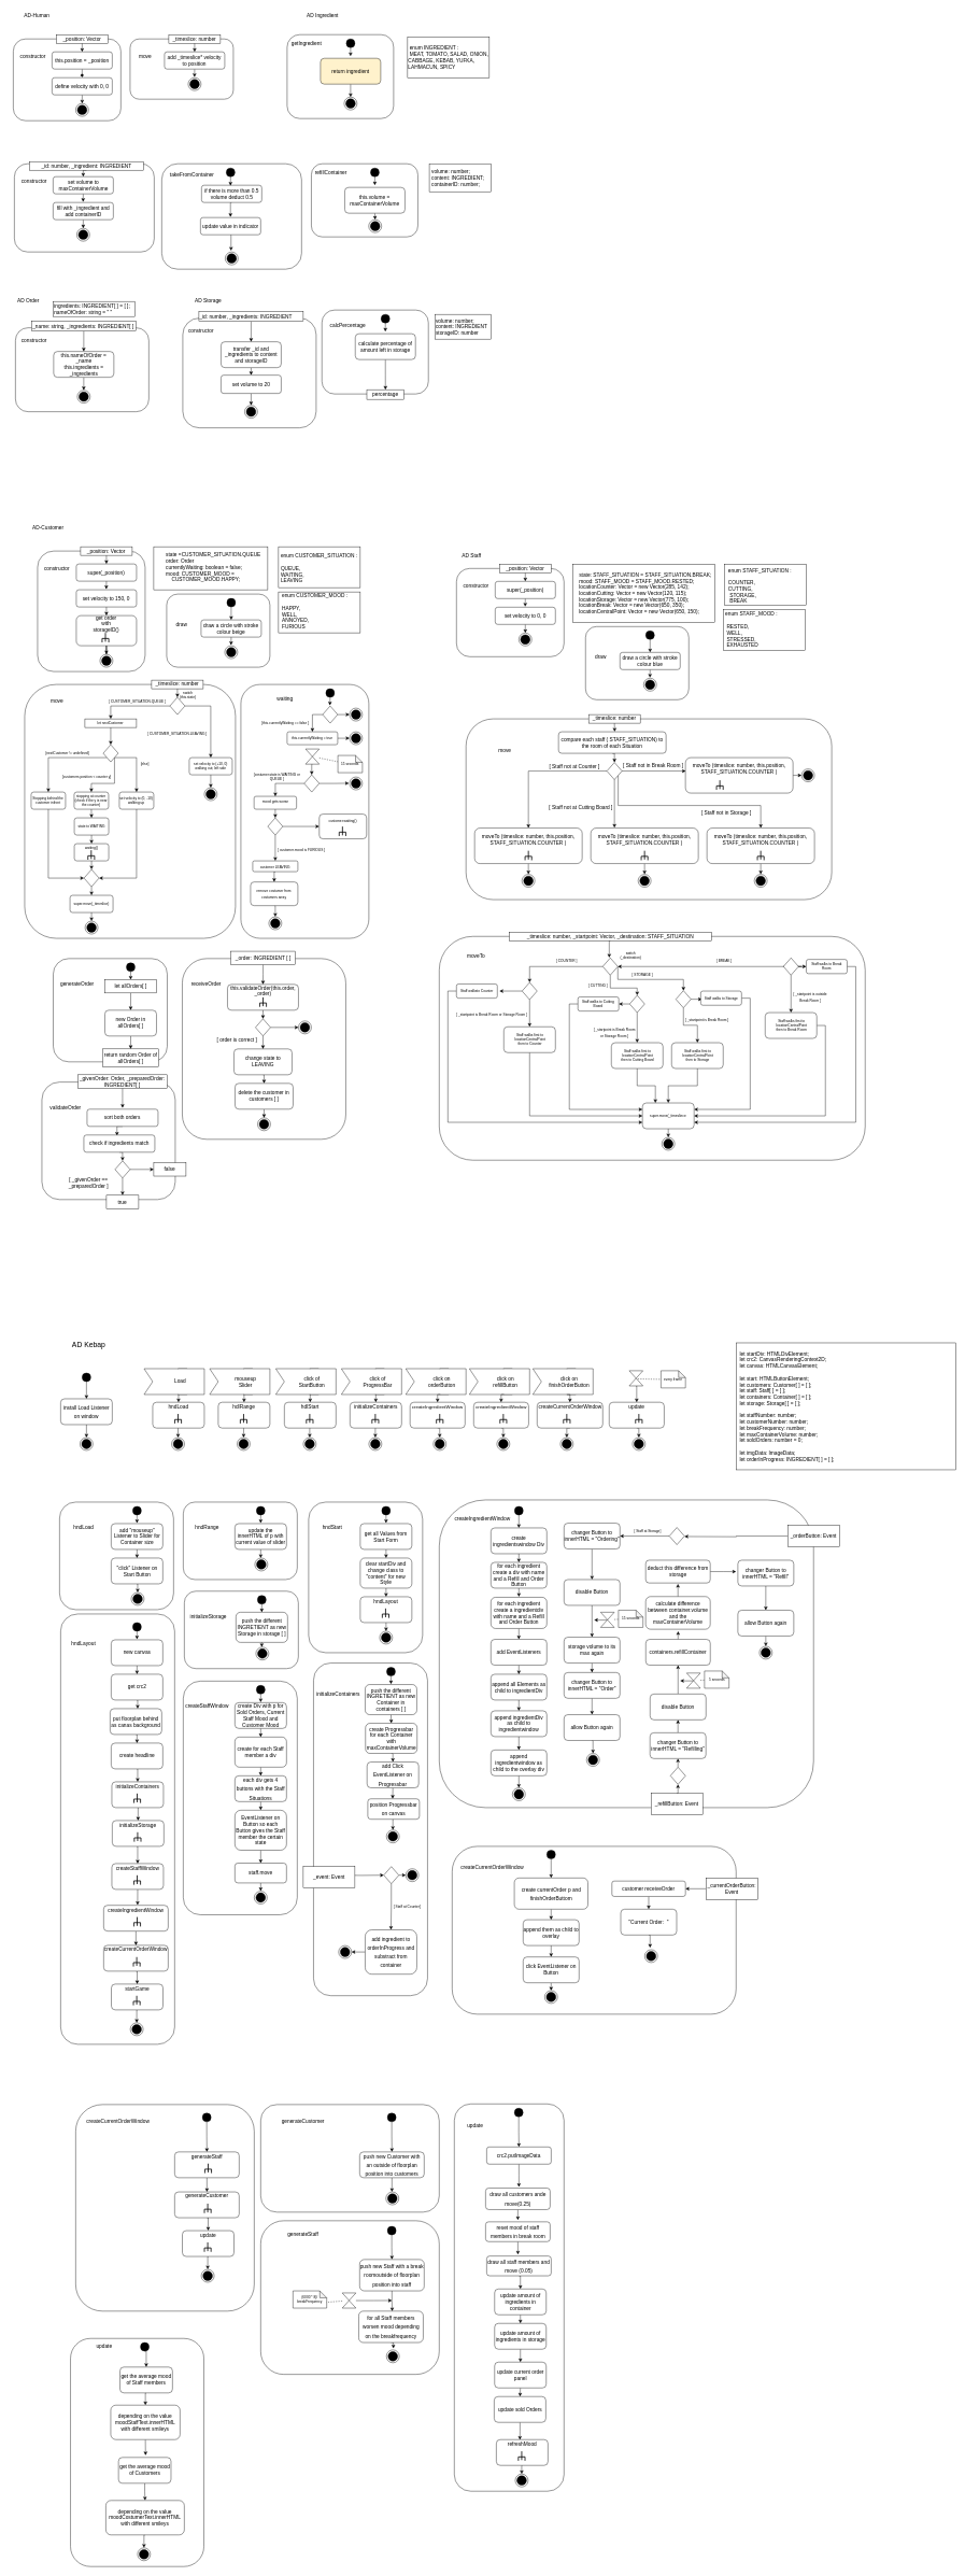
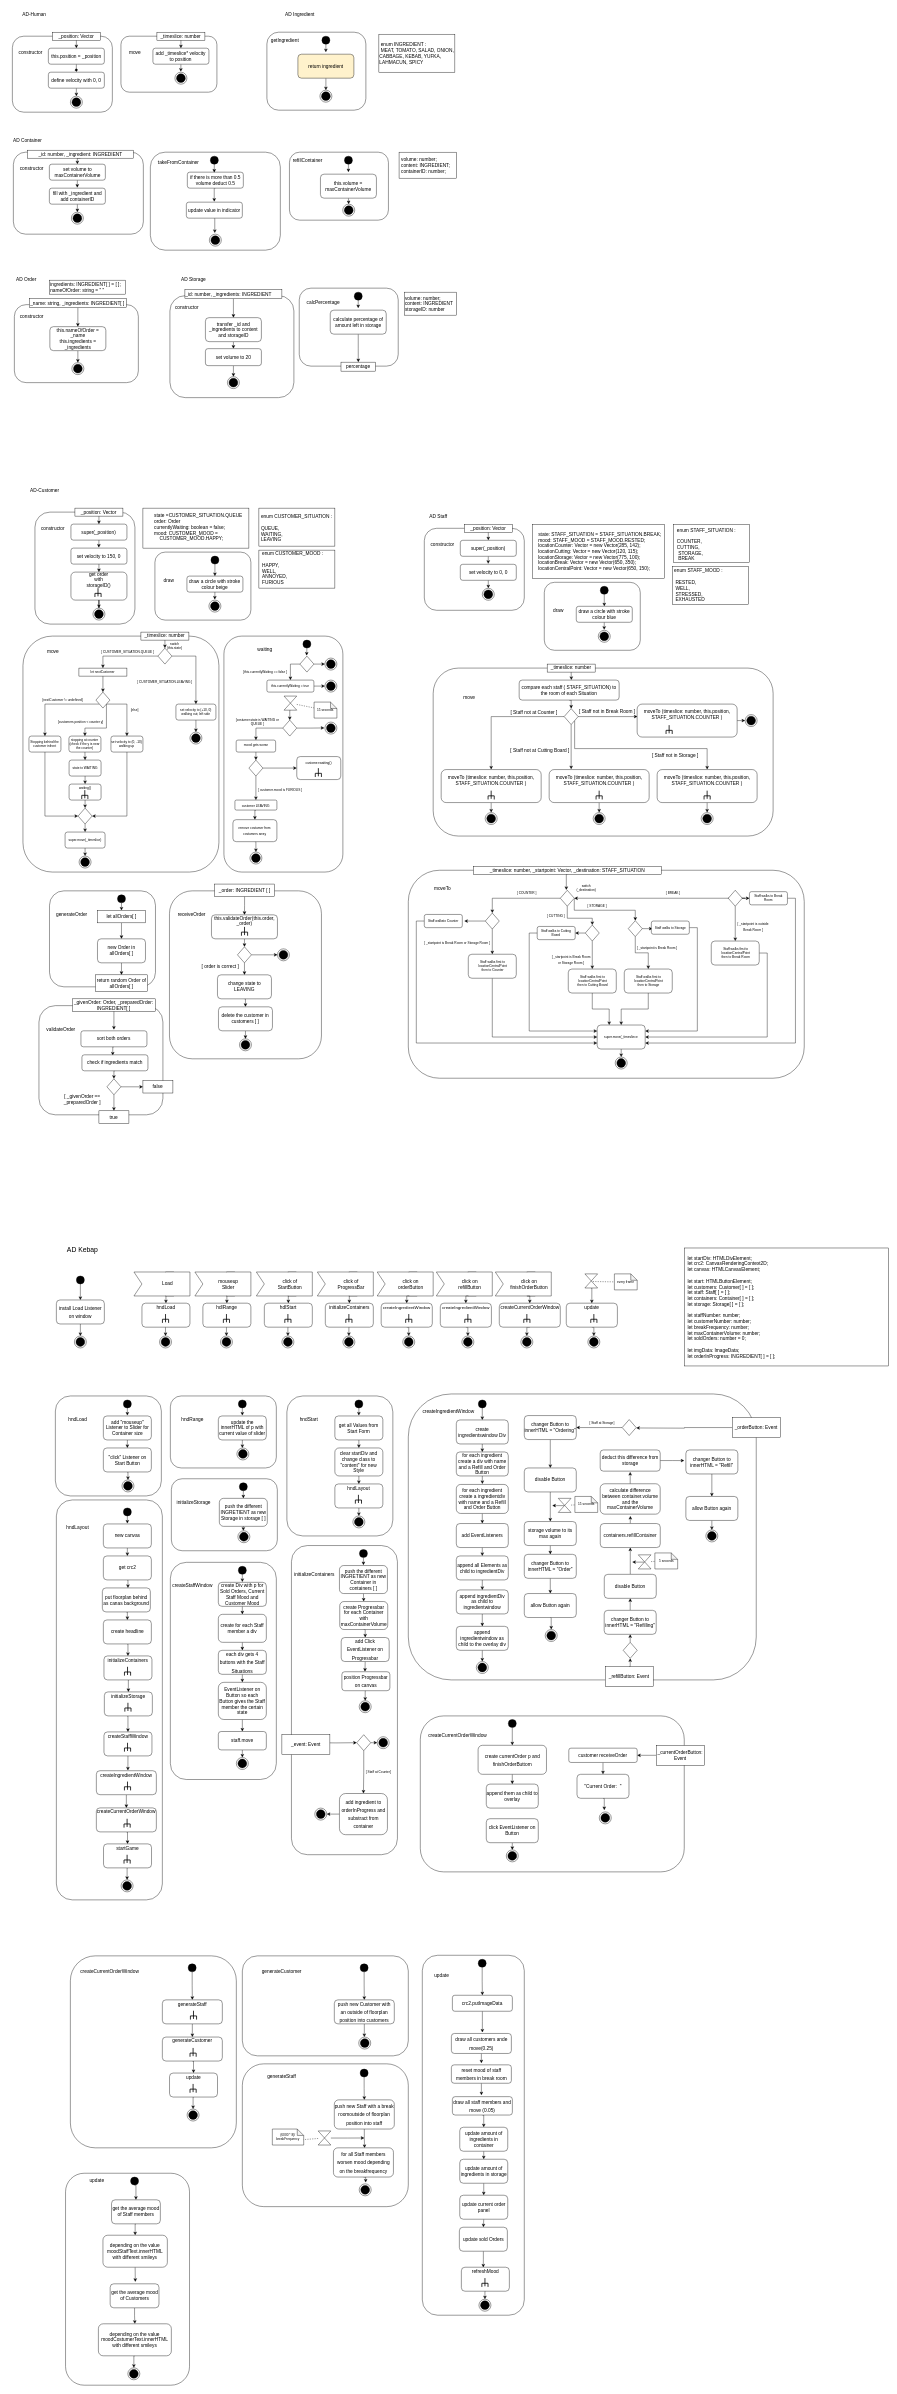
+ <mxCell id="649" value="AD Container" style="text;html=1;strokeColor=none;fillColor=none;align=center;verticalAlign=middle;whiteSpace=wrap;rounded=0;" vertex="1" parent="1"><mxGeometry x="22.5" y="335" width="90" height="30" as="geometry" /></mxCell>
- <mxCell id="171" value="check if ingredients match" style="rounded=1;whiteSpace=wrap;html=1;align=center;" parent="1" vertex="1"><mxGeometry x="193.93" y="2637" width="165" height="40" as="geometry" /></mxCell>
+ <mxCell id="171" value="check if ingredients match" style="rounded=1;whiteSpace=wrap;html=1;align=center;" parent="1" vertex="1"><mxGeometry x="203.93" y="2637" width="165" height="40" as="geometry" /></mxCell>
- <mxCell id="539" style="edgeStyle=orthogonalEdgeStyle;rounded=0;orthogonalLoop=1;jettySize=auto;html=1;exitX=0.5;exitY=1;exitDx=0;exitDy=0;entryX=0.5;entryY=0;entryDx=0;entryDy=0;fontSize=12;" edge="1" parent="1" source="540" target="542"><mxGeometry relative="1" as="geometry" /></mxCell>
